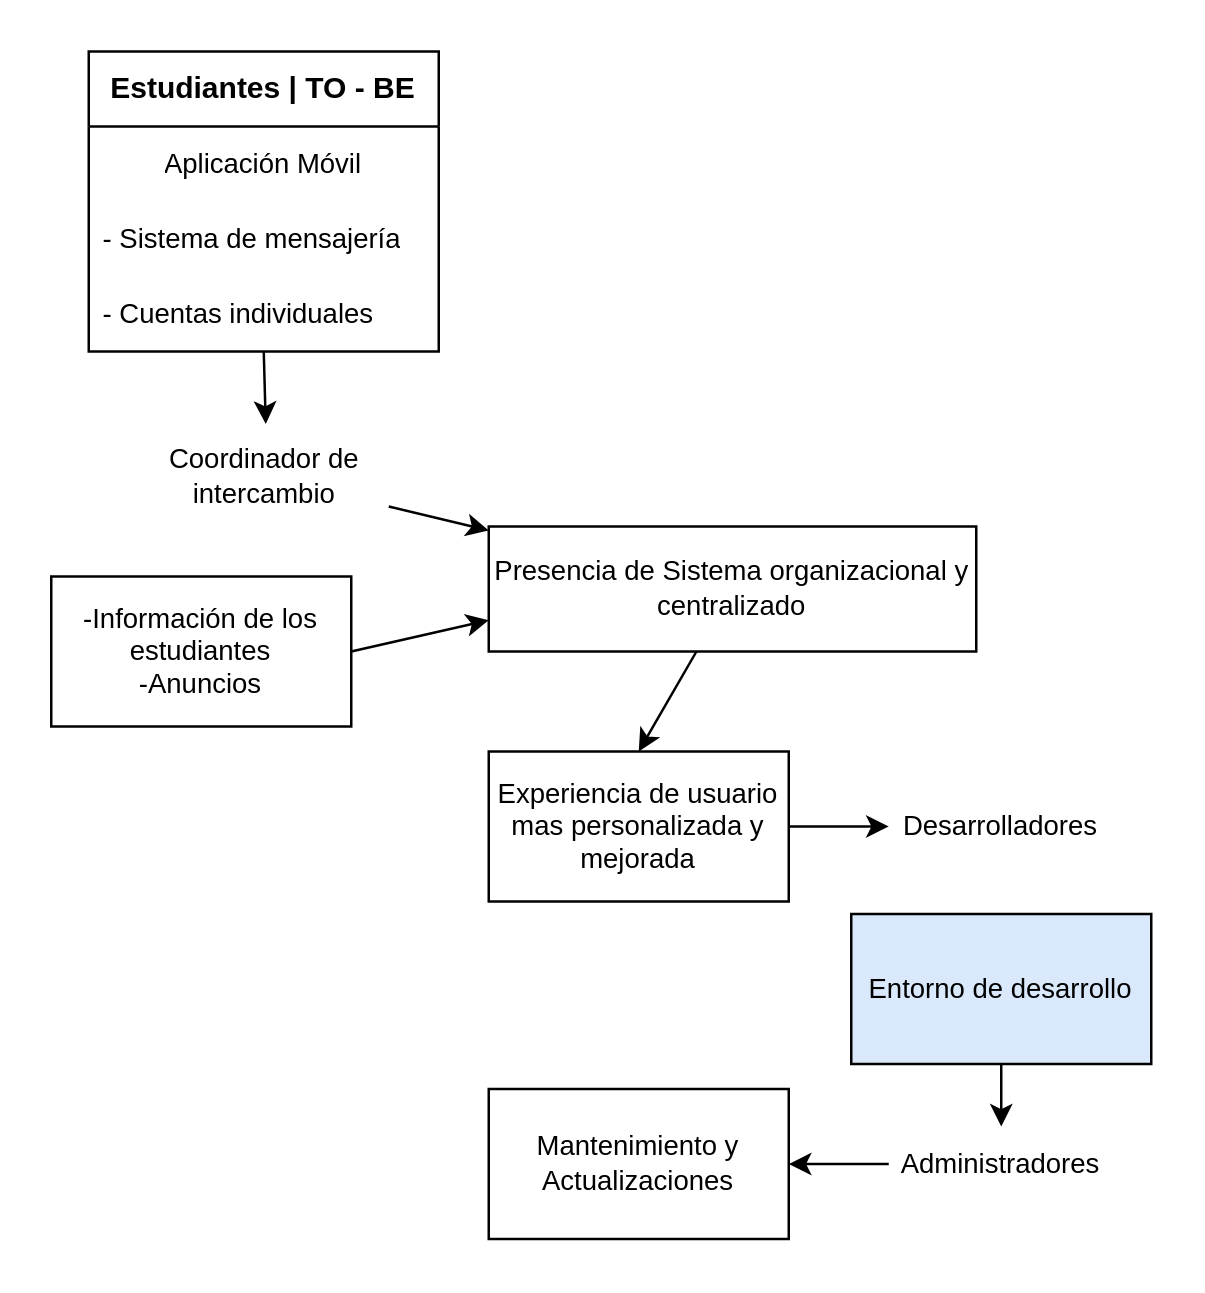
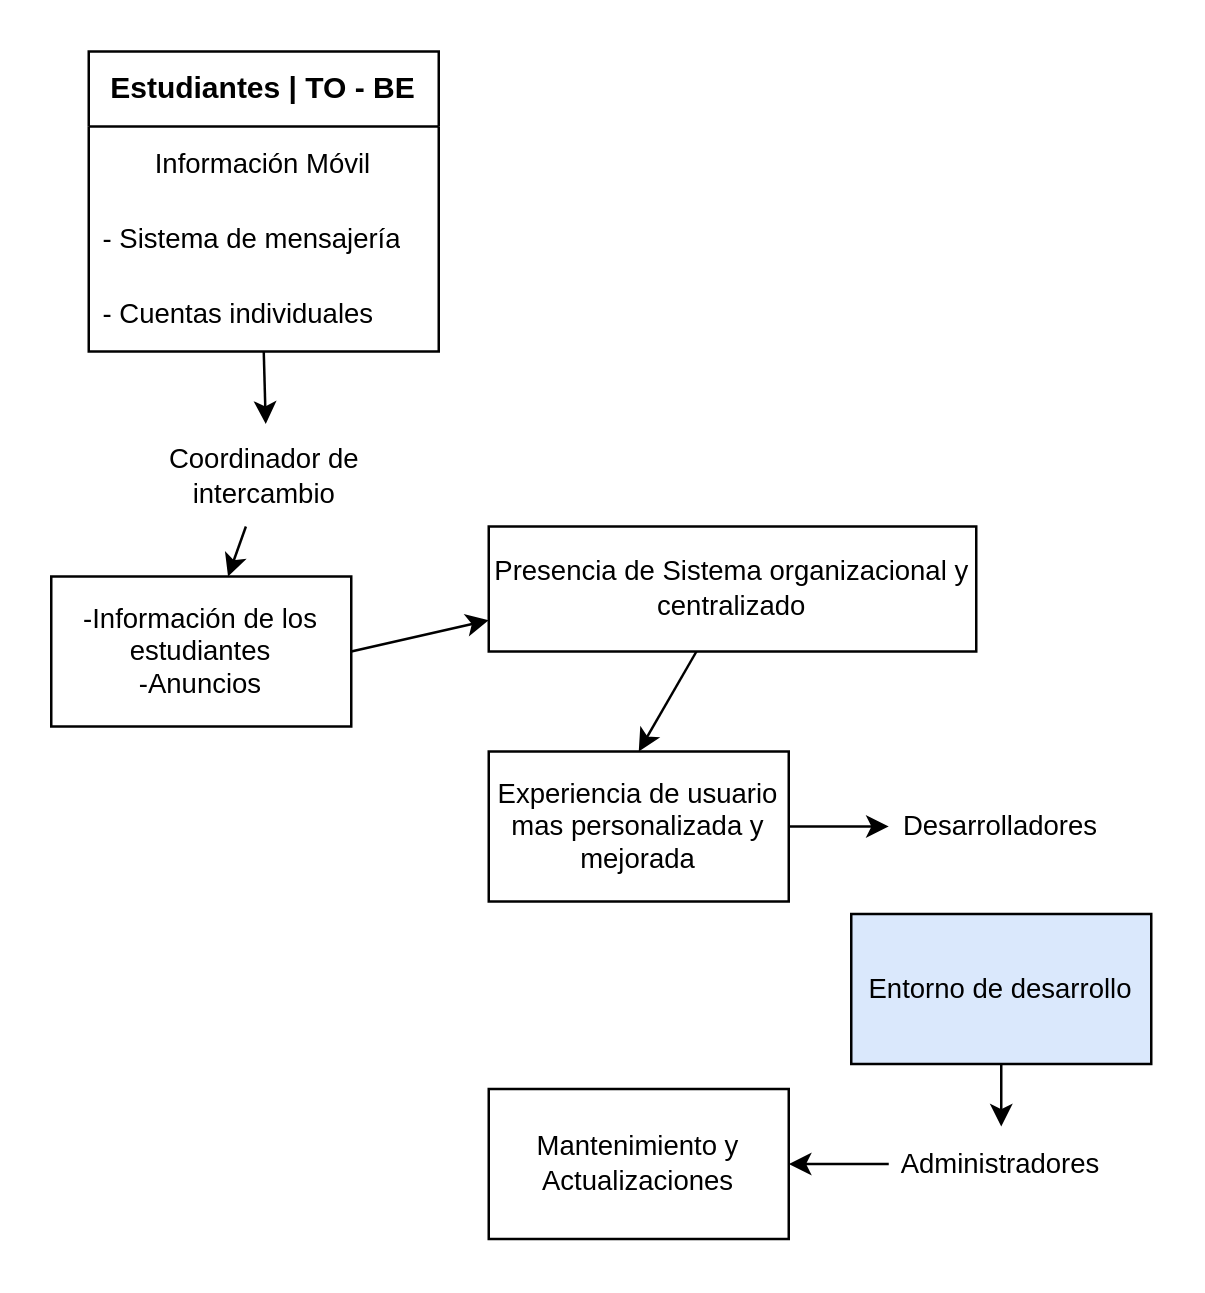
- <mxCell id="10" value="Aplicación Móvil" style="text;strokeColor=none;fillColor=none;align=center;verticalAlign=middle;spacingLeft=4;spacingRight=4;overflow=hidden;points=[[0,0.5],[1,0.5]];portConstraint=eastwest;rotatable=0;whiteSpace=wrap;html=1;fontSize=11;" vertex="1" parent="9"><mxGeometry y="30" width="140" height="30" as="geometry" /></mxCell>
+ <mxCell id="10" value="Información Móvil" style="text;strokeColor=none;fillColor=none;align=center;verticalAlign=middle;spacingLeft=4;spacingRight=4;overflow=hidden;points=[[0,0.5],[1,0.5]];portConstraint=eastwest;rotatable=0;whiteSpace=wrap;html=1;fontSize=11;" vertex="1" parent="9"><mxGeometry y="30" width="140" height="30" as="geometry" /></mxCell>
- <mxCell id="3" style="edgeStyle=none;html=1;fontSize=11;strokeColor=default;" edge="1" parent="1" source="4" target="7"><mxGeometry relative="1" as="geometry" /></mxCell>
+ <mxCell id="3" style="edgeStyle=none;html=1;fontSize=11;strokeColor=default;" edge="1" parent="1" source="4" target="13"><mxGeometry relative="1" as="geometry" /></mxCell>
